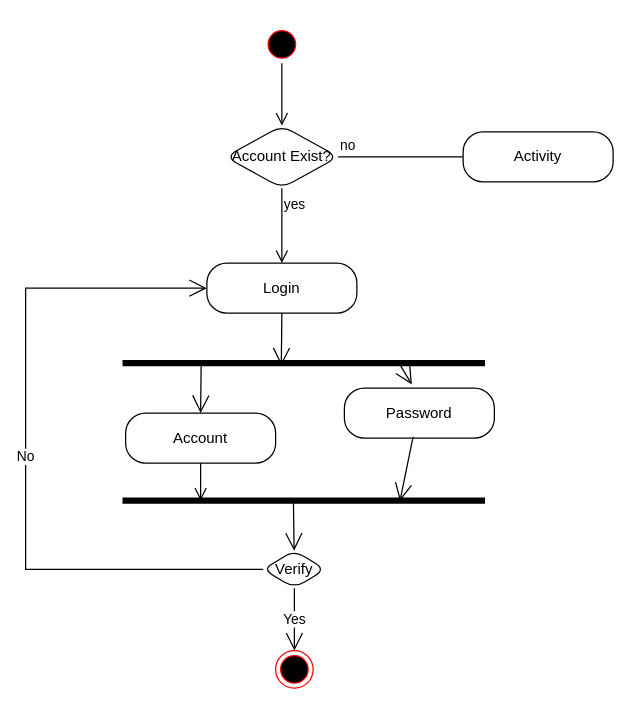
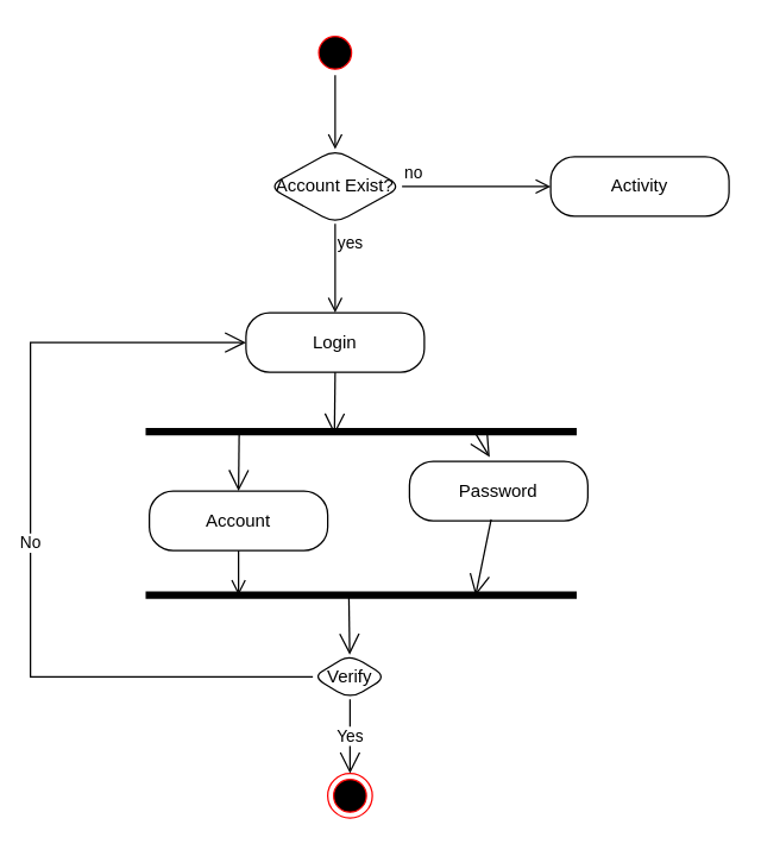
- <mxCell id="5" value="no" style="edgeStyle=orthogonalEdgeStyle;html=1;align=left;verticalAlign=bottom;endArrow=none;endSize=8;rounded=0;entryX=0;entryY=0.5;entryDx=0;entryDy=0;" edge="1" source="4" parent="1" target="7"><mxGeometry x="-1" relative="1" as="geometry"><mxPoint x="370" y="95" as="targetPoint" /></mxGeometry></mxCell>
+ <mxCell id="5" value="no" style="edgeStyle=orthogonalEdgeStyle;html=1;align=left;verticalAlign=bottom;endArrow=open;endSize=8;rounded=0;entryX=0;entryY=0.5;entryDx=0;entryDy=0;" edge="1" source="4" parent="1" target="7"><mxGeometry x="-1" relative="1" as="geometry"><mxPoint x="370" y="95" as="targetPoint" /></mxGeometry></mxCell>
